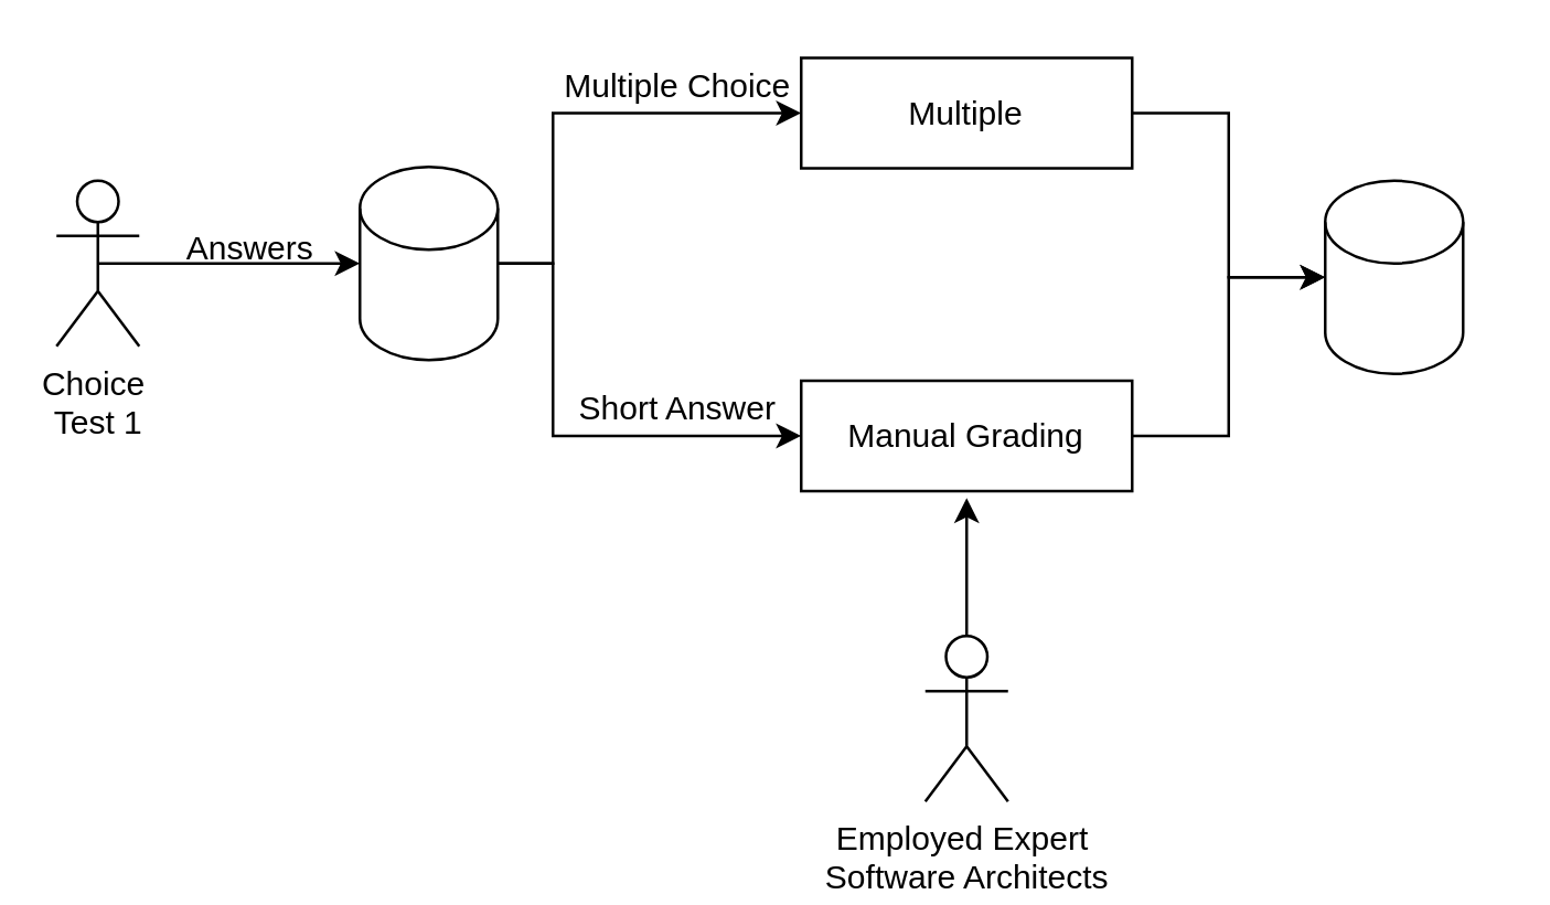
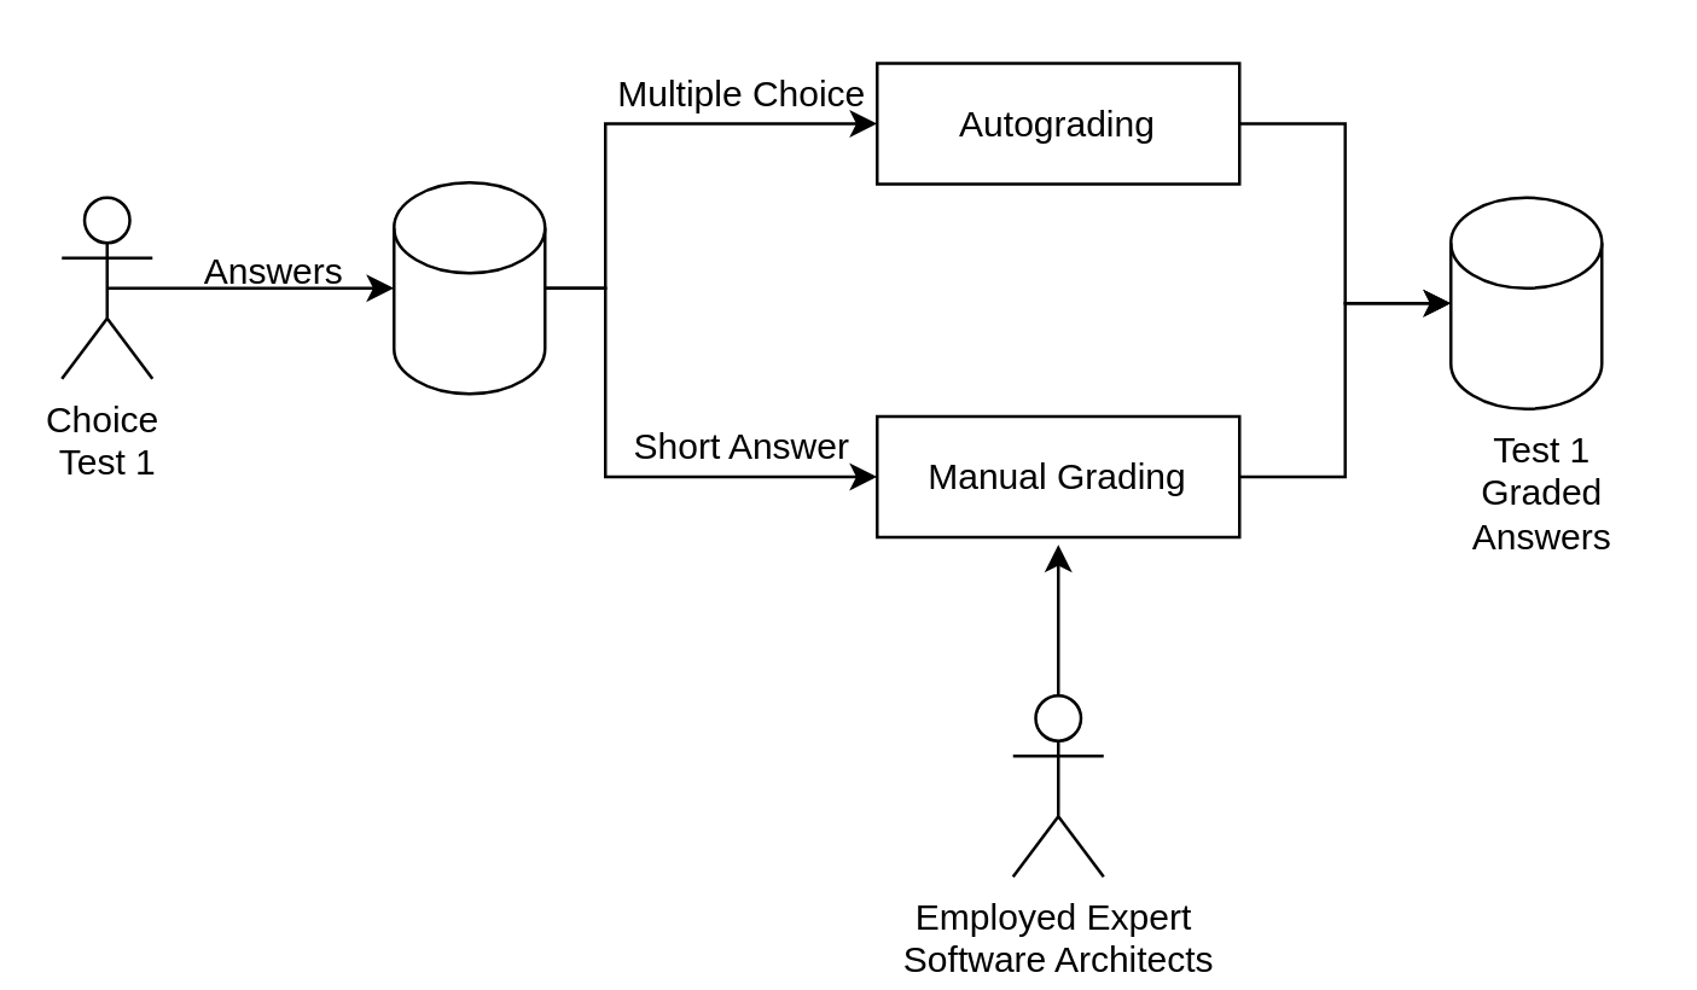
- <mxCell id="9" value="Multiple" style="rounded=0;whiteSpace=wrap;html=1;" parent="1" vertex="1"><mxGeometry x="290" y="20.5" width="120" height="40" as="geometry" /></mxCell>
+ <mxCell id="9" value="Autograding" style="rounded=0;whiteSpace=wrap;html=1;" parent="1" vertex="1"><mxGeometry x="290" y="20.5" width="120" height="40" as="geometry" /></mxCell>
+ <mxCell id="15" value="Test 1&lt;br&gt;Graded&lt;br&gt;Answers" style="text;html=1;align=center;verticalAlign=middle;resizable=0;points=[];autosize=1;strokeColor=none;fillColor=none;" parent="1" vertex="1"><mxGeometry x="480" y="137.5" width="60" height="50" as="geometry" /></mxCell>
